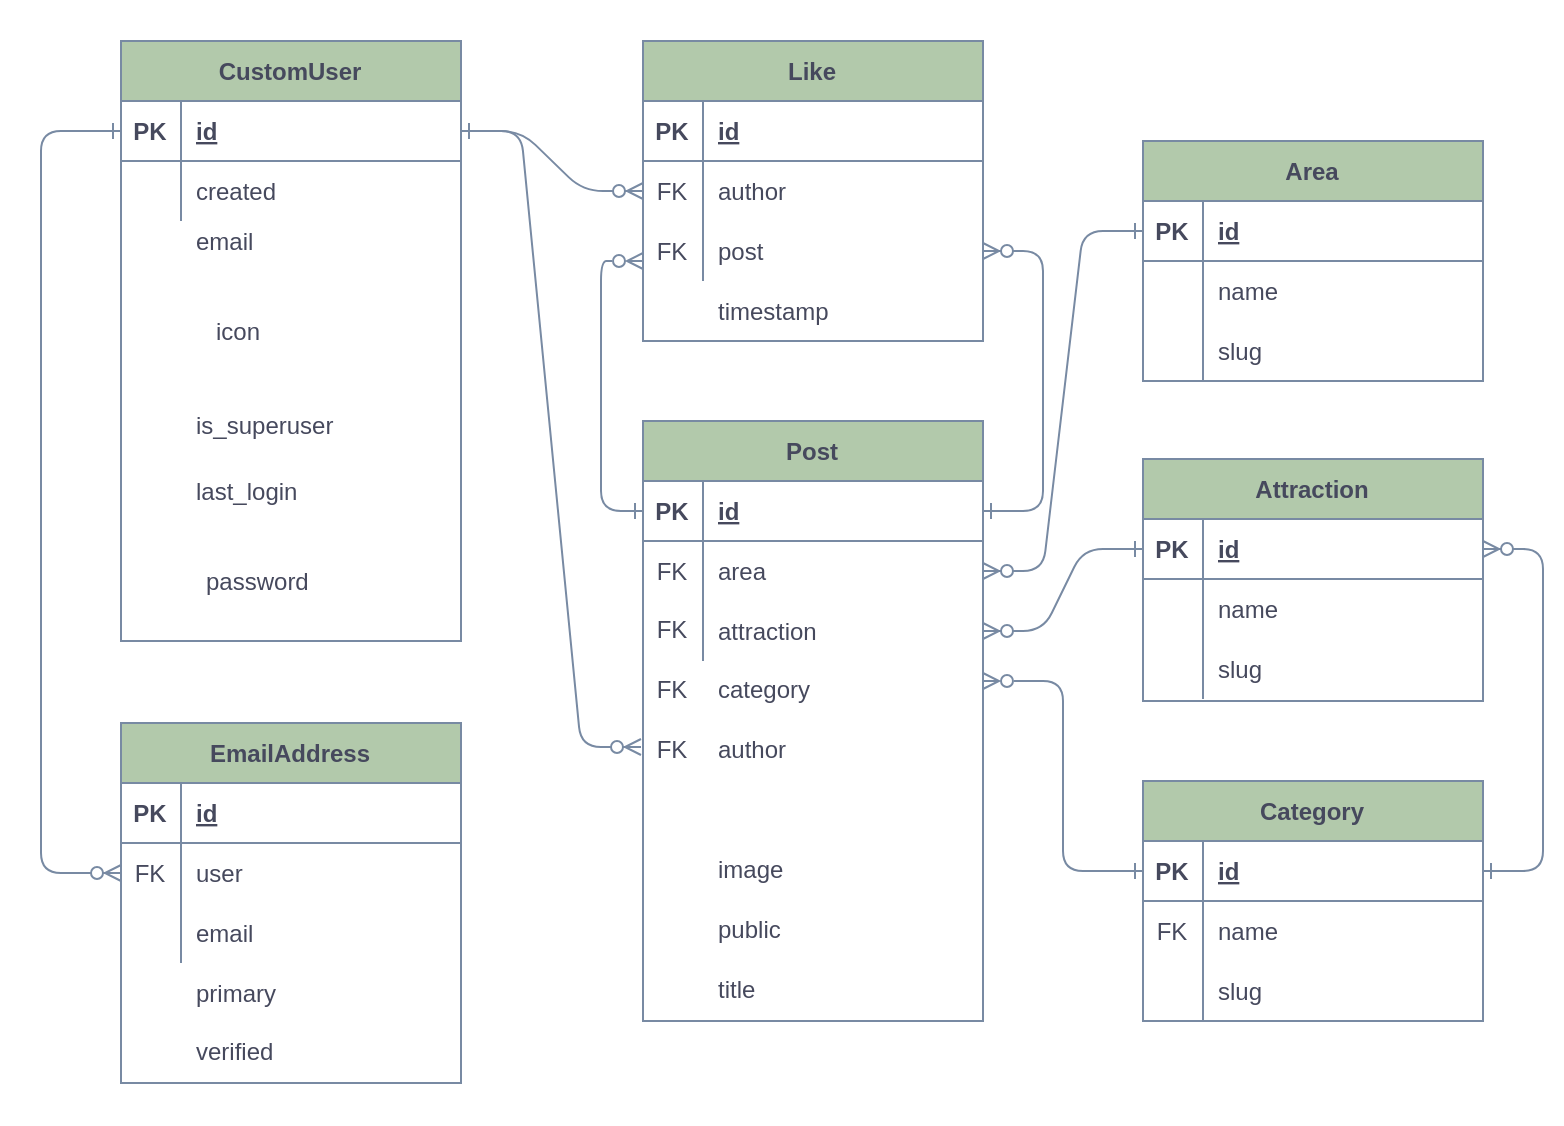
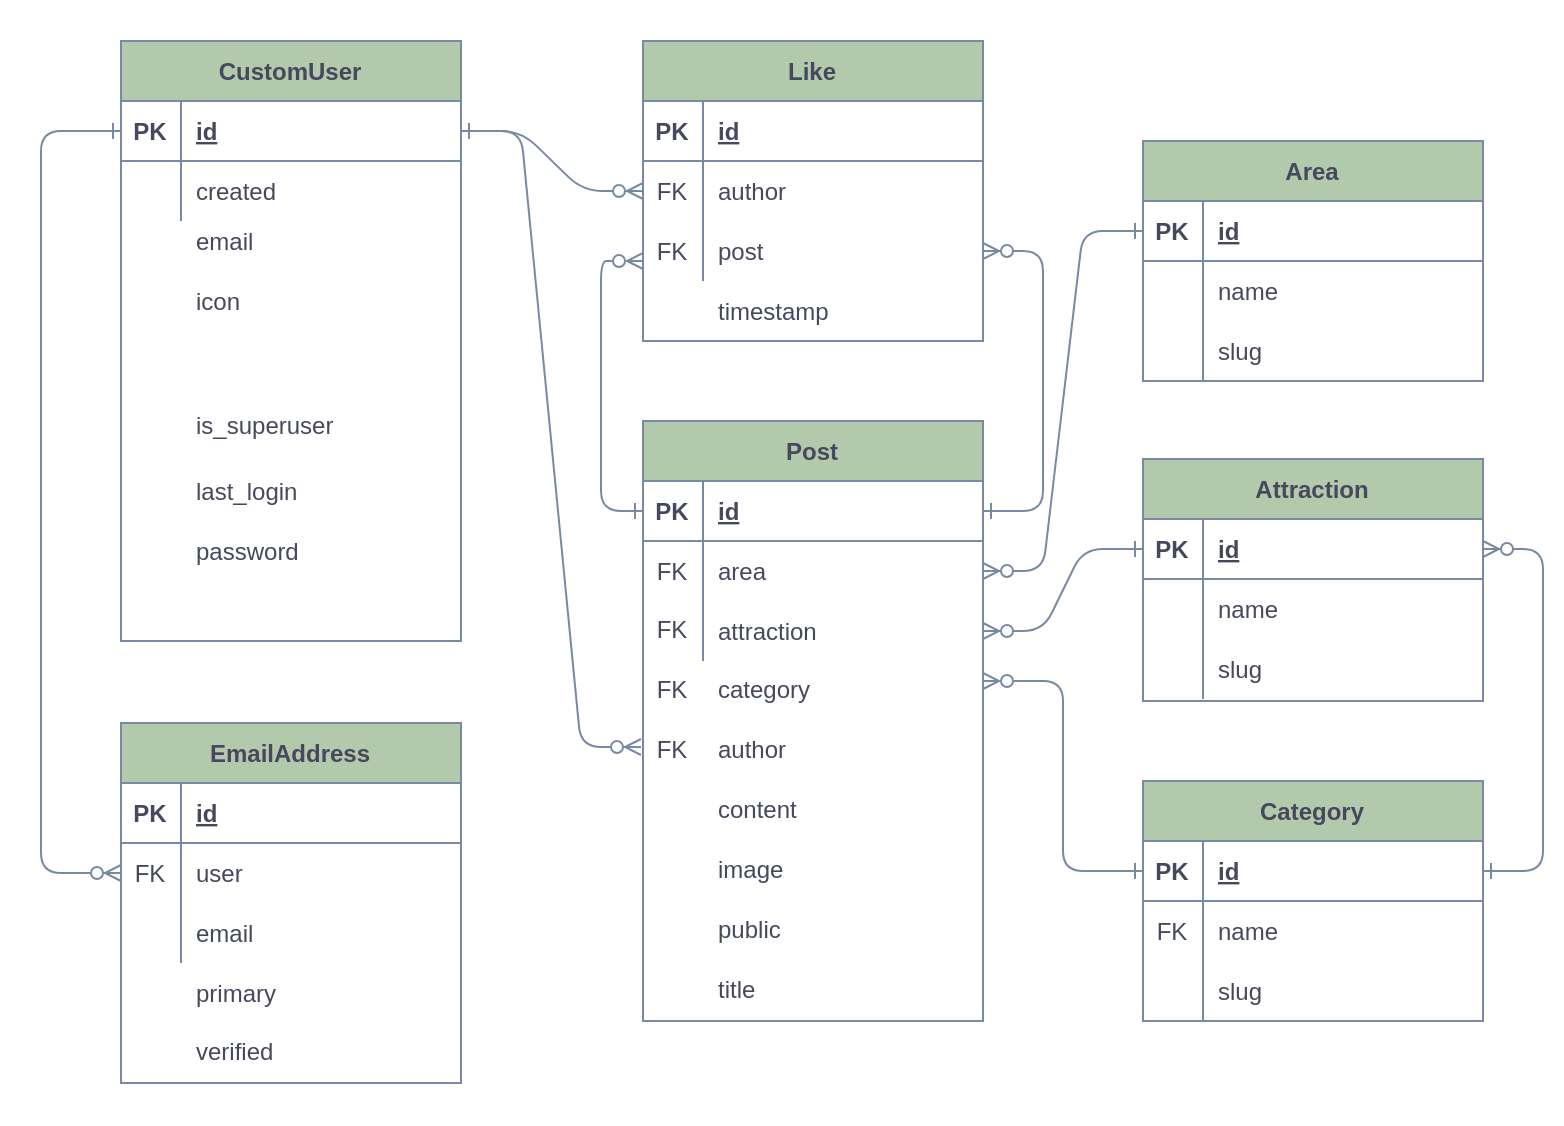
- <mxCell id="32" value="icon" style="shape=partialRectangle;overflow=hidden;connectable=0;fillColor=none;top=0;left=0;bottom=0;right=0;align=left;spacingLeft=6;strokeColor=#788AA3;fontColor=#46495D;" vertex="1" parent="1"><mxGeometry x="100" y="150" width="120" height="30" as="geometry"><mxRectangle width="220" height="30" as="alternateBounds" /></mxGeometry></mxCell>
+ <mxCell id="32" value="icon" style="shape=partialRectangle;overflow=hidden;connectable=0;fillColor=none;top=0;left=0;bottom=0;right=0;align=left;spacingLeft=6;strokeColor=#788AA3;fontColor=#46495D;" vertex="1" parent="1"><mxGeometry x="90" y="135" width="120" height="30" as="geometry"><mxRectangle width="220" height="30" as="alternateBounds" /></mxGeometry></mxCell>
- <mxCell id="35" value="password" style="shape=partialRectangle;overflow=hidden;connectable=0;fillColor=none;top=0;left=0;bottom=0;right=0;align=left;spacingLeft=6;strokeColor=#788AA3;fontColor=#46495D;" vertex="1" parent="1"><mxGeometry x="95" y="275" width="130" height="30" as="geometry"><mxRectangle width="220" height="30" as="alternateBounds" /></mxGeometry></mxCell>
+ <mxCell id="35" value="password" style="shape=partialRectangle;overflow=hidden;connectable=0;fillColor=none;top=0;left=0;bottom=0;right=0;align=left;spacingLeft=6;strokeColor=#788AA3;fontColor=#46495D;" vertex="1" parent="1"><mxGeometry x="90" y="260" width="130" height="30" as="geometry"><mxRectangle width="220" height="30" as="alternateBounds" /></mxGeometry></mxCell>
+ <mxCell id="39" value="content" style="shape=partialRectangle;overflow=hidden;connectable=0;fillColor=none;top=0;left=0;bottom=0;right=0;align=left;spacingLeft=6;strokeColor=#788AA3;fontColor=#46495D;" vertex="1" parent="1"><mxGeometry x="351" y="389" width="140" height="30" as="geometry"><mxRectangle width="140" height="30" as="alternateBounds" /></mxGeometry></mxCell>
